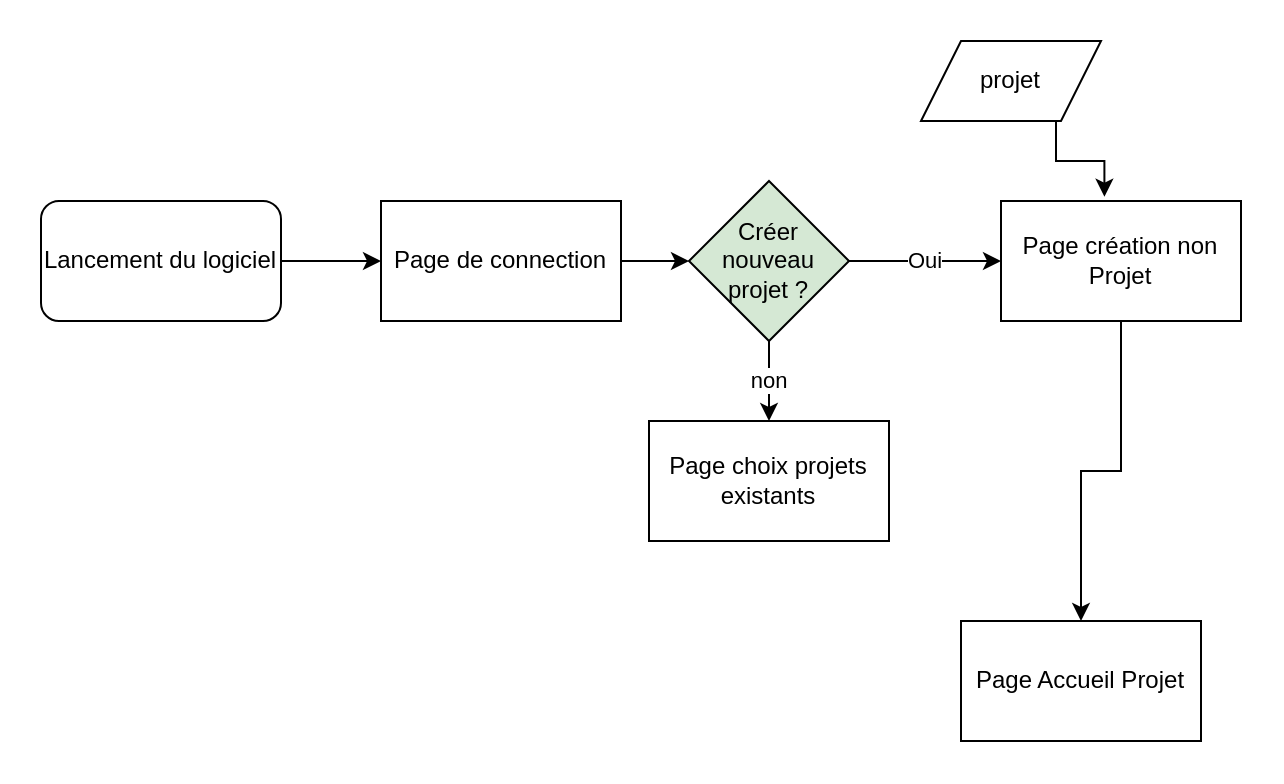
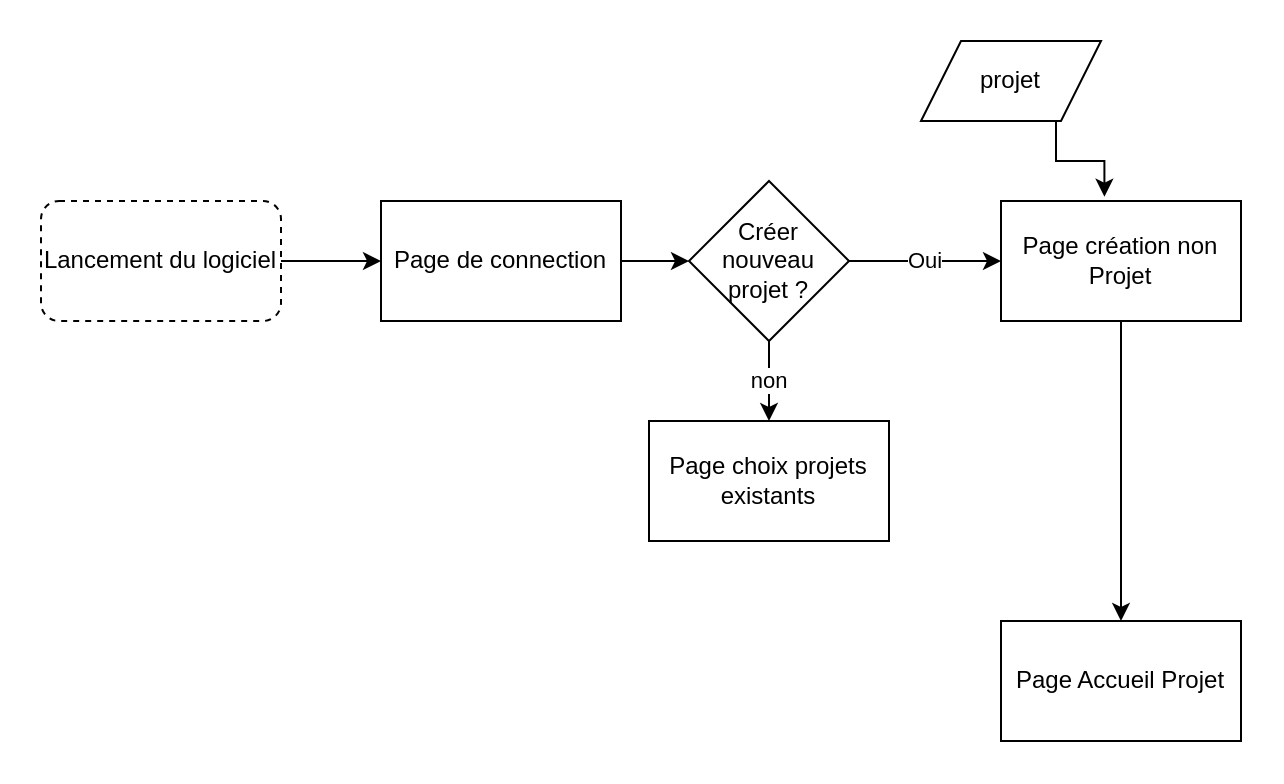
- <mxCell id="3" value="Lancement du logiciel" style="rounded=1;whiteSpace=wrap;html=1;" vertex="1" parent="1"><mxGeometry x="20" y="100" width="120" height="60" as="geometry" /></mxCell>
+ <mxCell id="3" value="Lancement du logiciel" style="rounded=1;whiteSpace=wrap;html=1;dashed=1;" vertex="1" parent="1"><mxGeometry x="20" y="100" width="120" height="60" as="geometry" /></mxCell>
- <mxCell id="8" value="Créer nouveau projet ?" style="rhombus;whiteSpace=wrap;html=1;fillColor=#d5e8d4;" vertex="1" parent="1"><mxGeometry x="344" y="90" width="80" height="80" as="geometry" /></mxCell>
+ <mxCell id="8" value="Créer nouveau projet ?" style="rhombus;whiteSpace=wrap;html=1;" vertex="1" parent="1"><mxGeometry x="344" y="90" width="80" height="80" as="geometry" /></mxCell>
- <mxCell id="14" value="Page Accueil Projet" style="whiteSpace=wrap;html=1;" vertex="1" parent="1"><mxGeometry x="480" y="310" width="120" height="60" as="geometry" /></mxCell>
+ <mxCell id="14" value="Page Accueil Projet" style="whiteSpace=wrap;html=1;" vertex="1" parent="1"><mxGeometry x="500" y="310" width="120" height="60" as="geometry" /></mxCell>
